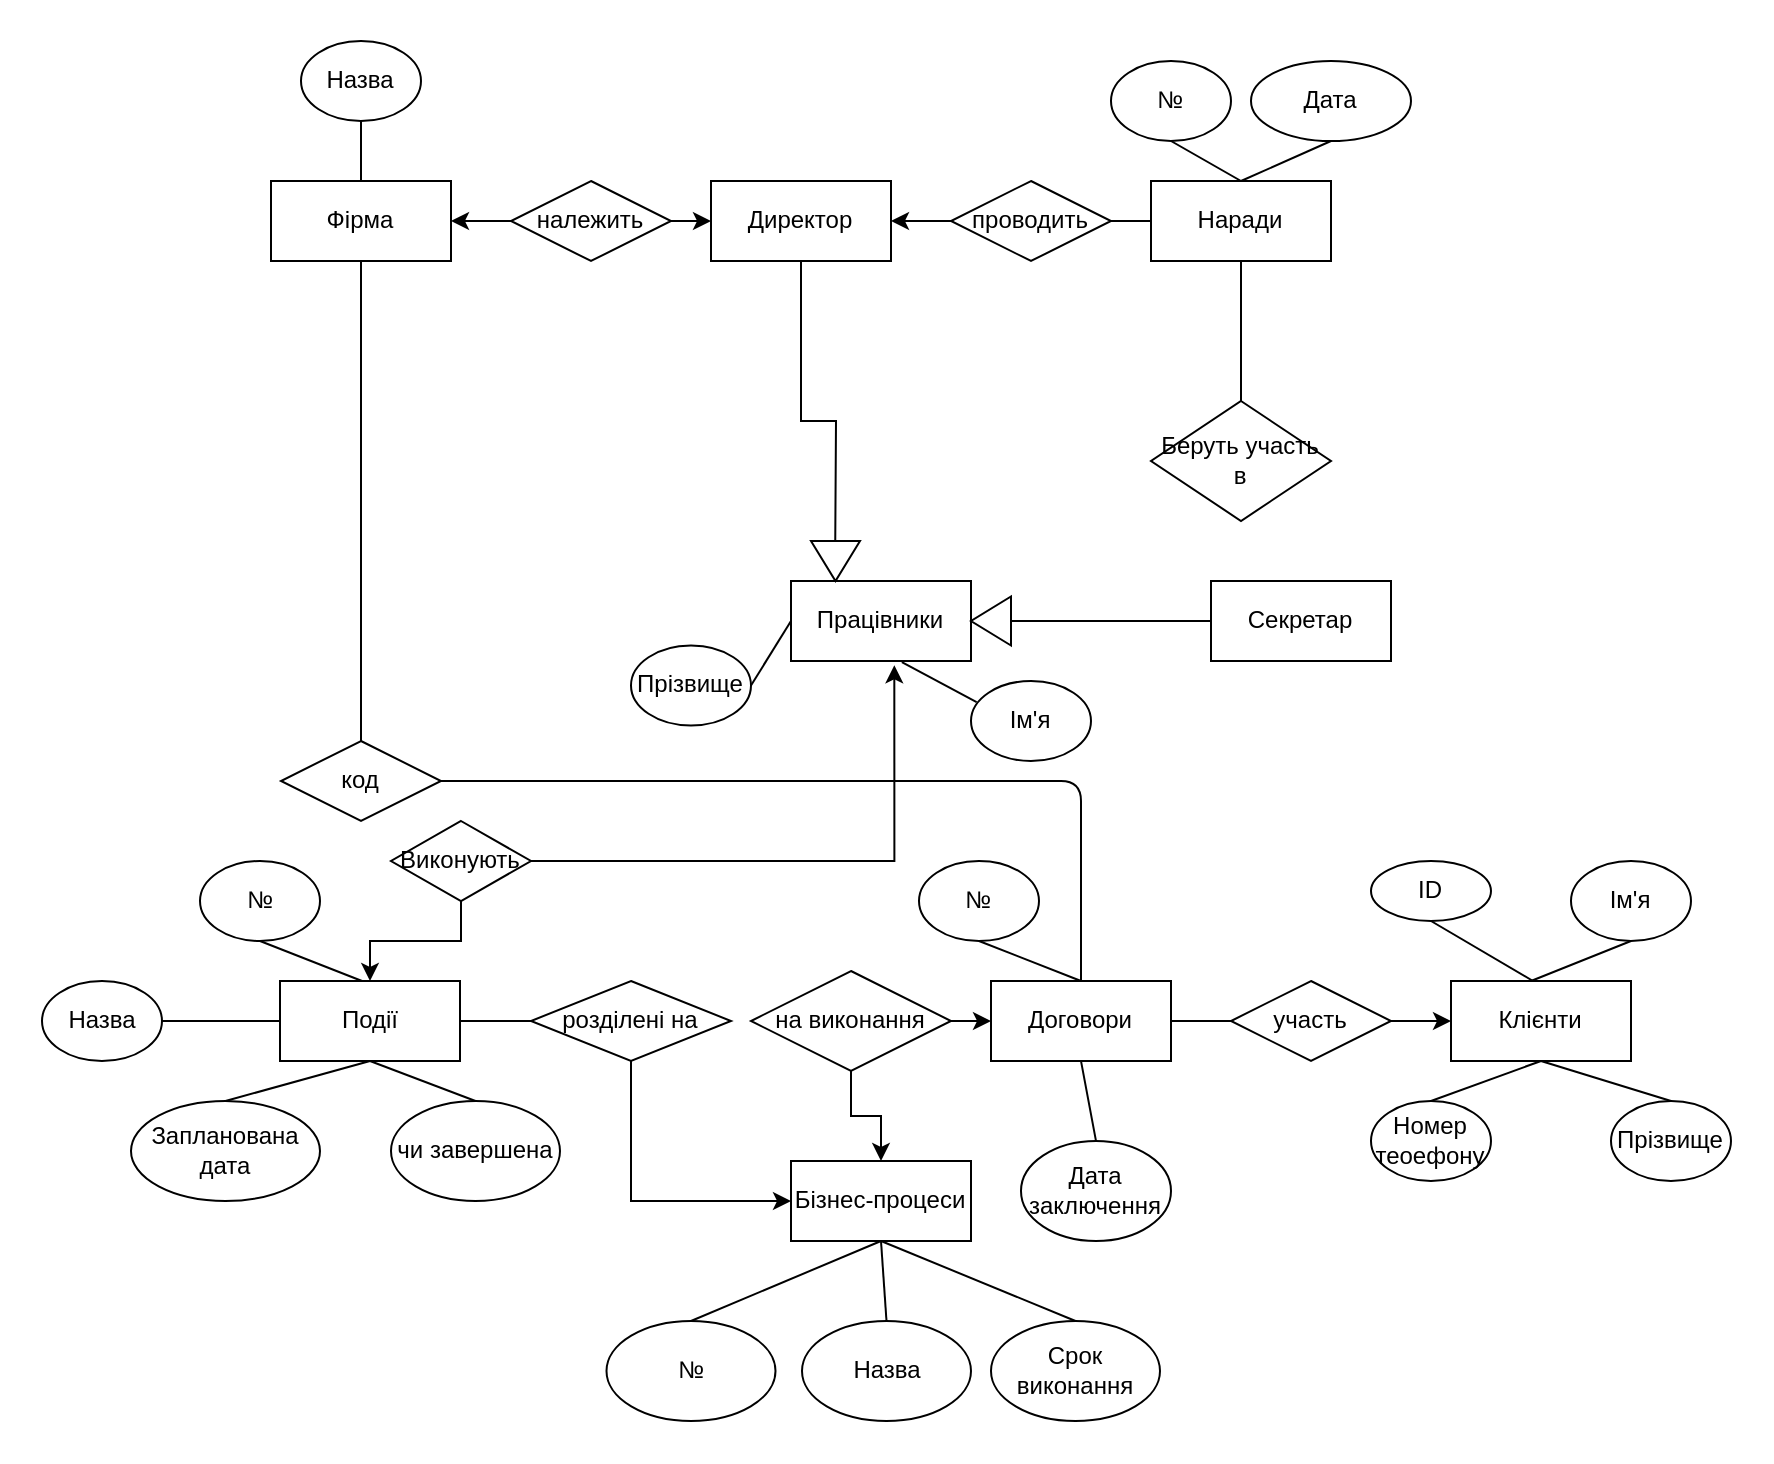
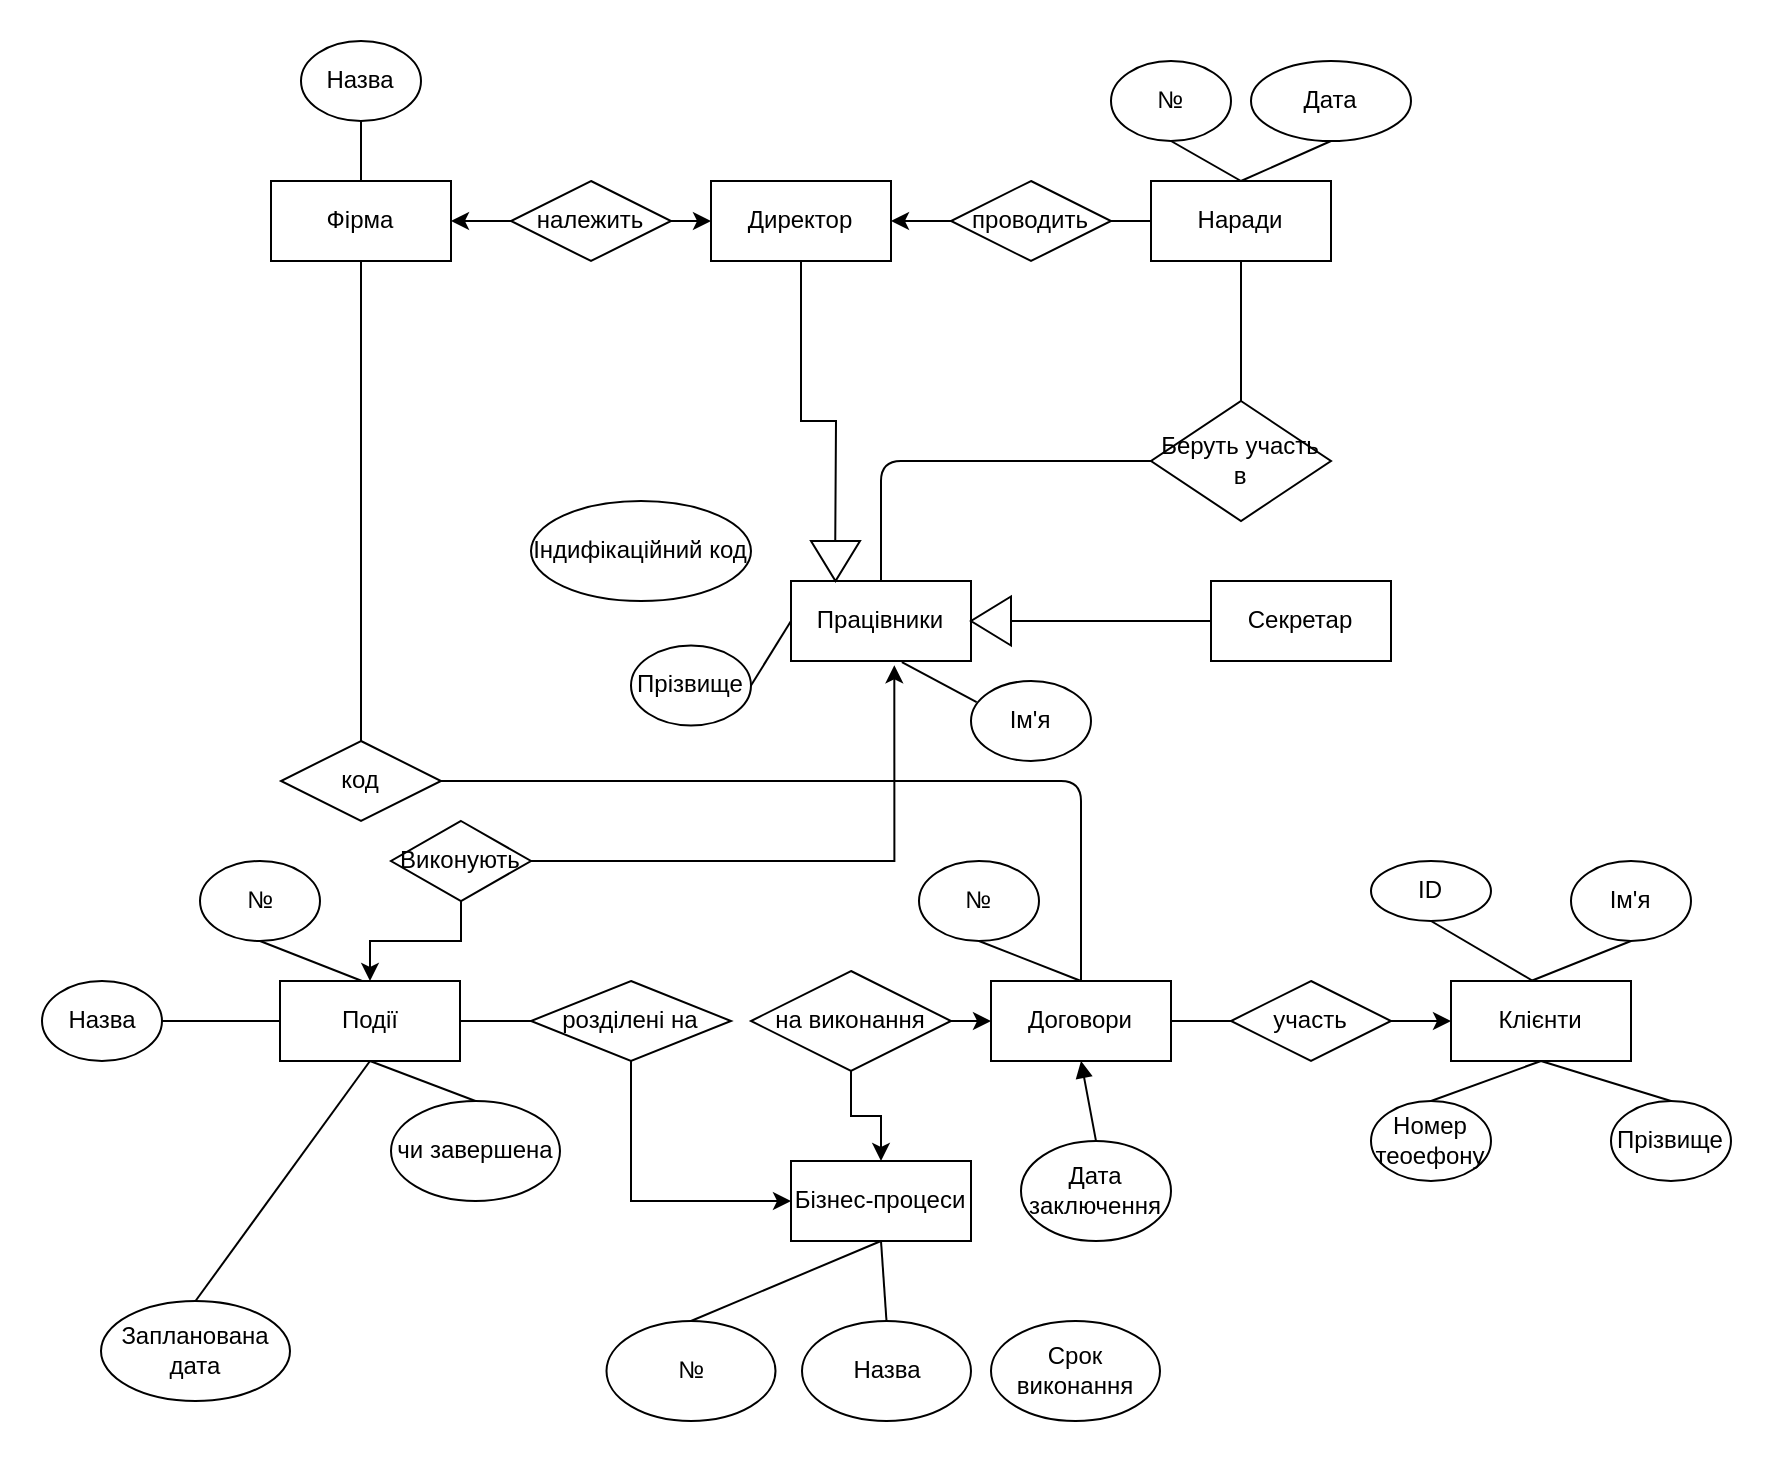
+ <mxCell id="52" value="" style="endArrow=none;html=1;entryX=0;entryY=0.5;entryDx=0;entryDy=0;exitX=0.5;exitY=0;exitDx=0;exitDy=0;" parent="1" source="45" target="51" edge="1"><mxGeometry width="50" height="50" relative="1" as="geometry"><mxPoint x="435" y="330" as="sourcePoint" /><mxPoint x="485" y="280" as="targetPoint" /><Array as="points"><mxPoint x="440" y="230" /></Array></mxGeometry></mxCell>
+ <mxCell id="46" value="Індифікаційний код" style="ellipse;whiteSpace=wrap;html=1;" parent="1" vertex="1"><mxGeometry x="265" y="250" width="110" height="50" as="geometry" /></mxCell>
- <mxCell id="15" value="" style="endArrow=none;html=1;entryX=0.5;entryY=1;entryDx=0;entryDy=0;exitX=0.5;exitY=0;exitDx=0;exitDy=0;" parent="1" source="13" target="10" edge="1"><mxGeometry width="50" height="50" relative="1" as="geometry"><mxPoint x="535" y="560" as="sourcePoint" /><mxPoint x="585" y="510" as="targetPoint" /></mxGeometry></mxCell>
+ <mxCell id="15" value="" style="endArrow=block;html=1;entryX=0.5;entryY=1;entryDx=0;entryDy=0;exitX=0.5;exitY=0;exitDx=0;exitDy=0;" parent="1" source="13" target="10" edge="1"><mxGeometry width="50" height="50" relative="1" as="geometry"><mxPoint x="535" y="560" as="sourcePoint" /><mxPoint x="585" y="510" as="targetPoint" /></mxGeometry></mxCell>
- <mxCell id="34" value="Запланована дата" style="ellipse;whiteSpace=wrap;html=1;" parent="1" vertex="1"><mxGeometry x="65" y="550" width="94.5" height="50" as="geometry" /></mxCell>
+ <mxCell id="34" value="Запланована дата" style="ellipse;whiteSpace=wrap;html=1;" parent="1" vertex="1"><mxGeometry x="50" y="650" width="94.5" height="50" as="geometry" /></mxCell>
- <mxCell id="77" value="" style="endArrow=none;html=1;entryX=0.5;entryY=0;entryDx=0;entryDy=0;exitX=0.5;exitY=1;exitDx=0;exitDy=0;" edge="1" parent="1" source="59" target="74"><mxGeometry width="50" height="50" relative="1" as="geometry"><mxPoint x="385" y="550" as="sourcePoint" /><mxPoint x="435" y="500" as="targetPoint" /></mxGeometry></mxCell>
